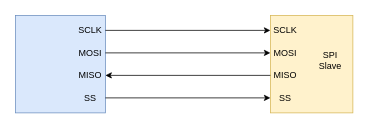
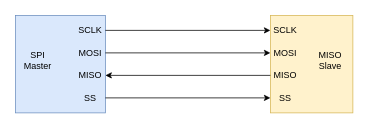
+ <mxCell id="12" value="SPI&lt;br&gt;Master" style="text;html=1;strokeColor=none;fillColor=none;align=center;verticalAlign=middle;whiteSpace=wrap;rounded=0;" vertex="1" parent="1"><mxGeometry x="20" y="62.5" width="60" height="35" as="geometry" /></mxCell>
- <mxCell id="13" value="SPI&lt;br&gt;Slave" style="text;html=1;strokeColor=none;fillColor=none;align=center;verticalAlign=middle;whiteSpace=wrap;rounded=0;" vertex="1" parent="1"><mxGeometry x="410" y="62.5" width="60" height="35" as="geometry" /></mxCell>
+ <mxCell id="13" value="MISO&lt;br&gt;Slave" style="text;html=1;strokeColor=none;fillColor=none;align=center;verticalAlign=middle;whiteSpace=wrap;rounded=0;" vertex="1" parent="1"><mxGeometry x="410" y="62.5" width="60" height="35" as="geometry" /></mxCell>
